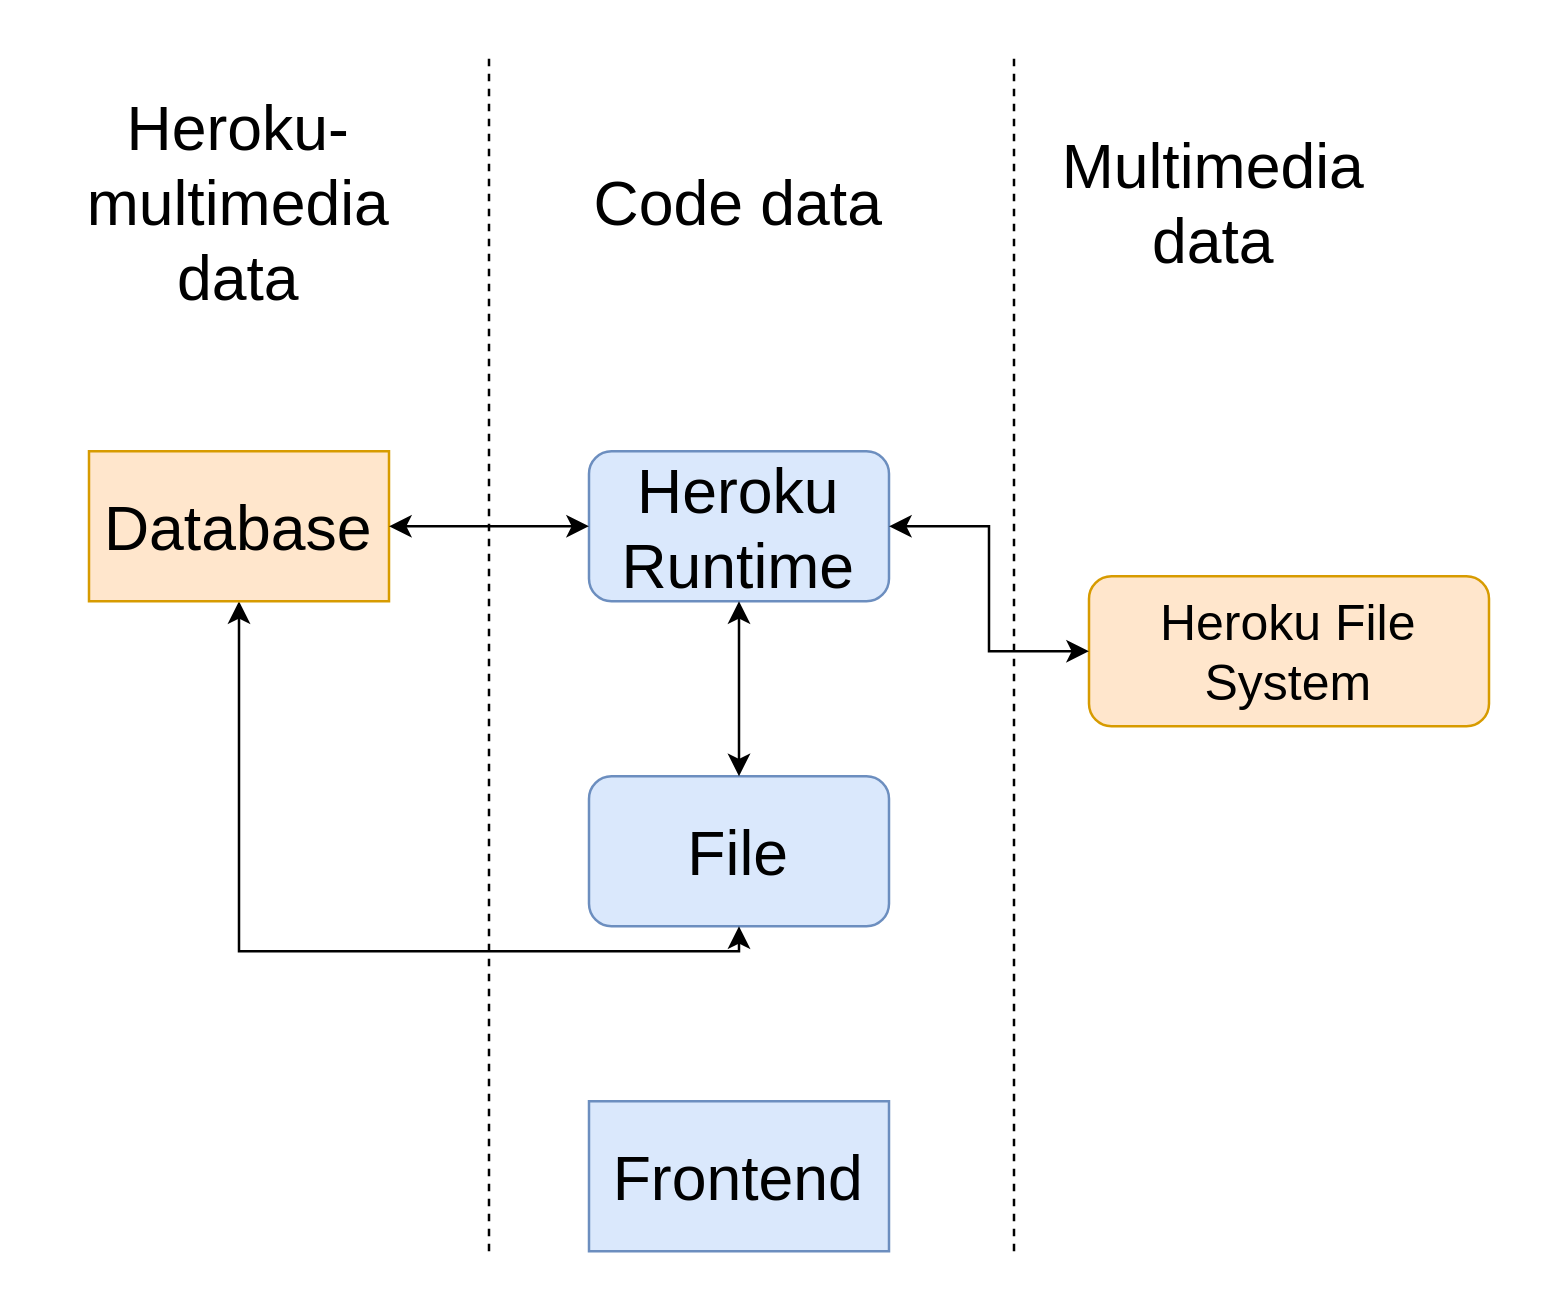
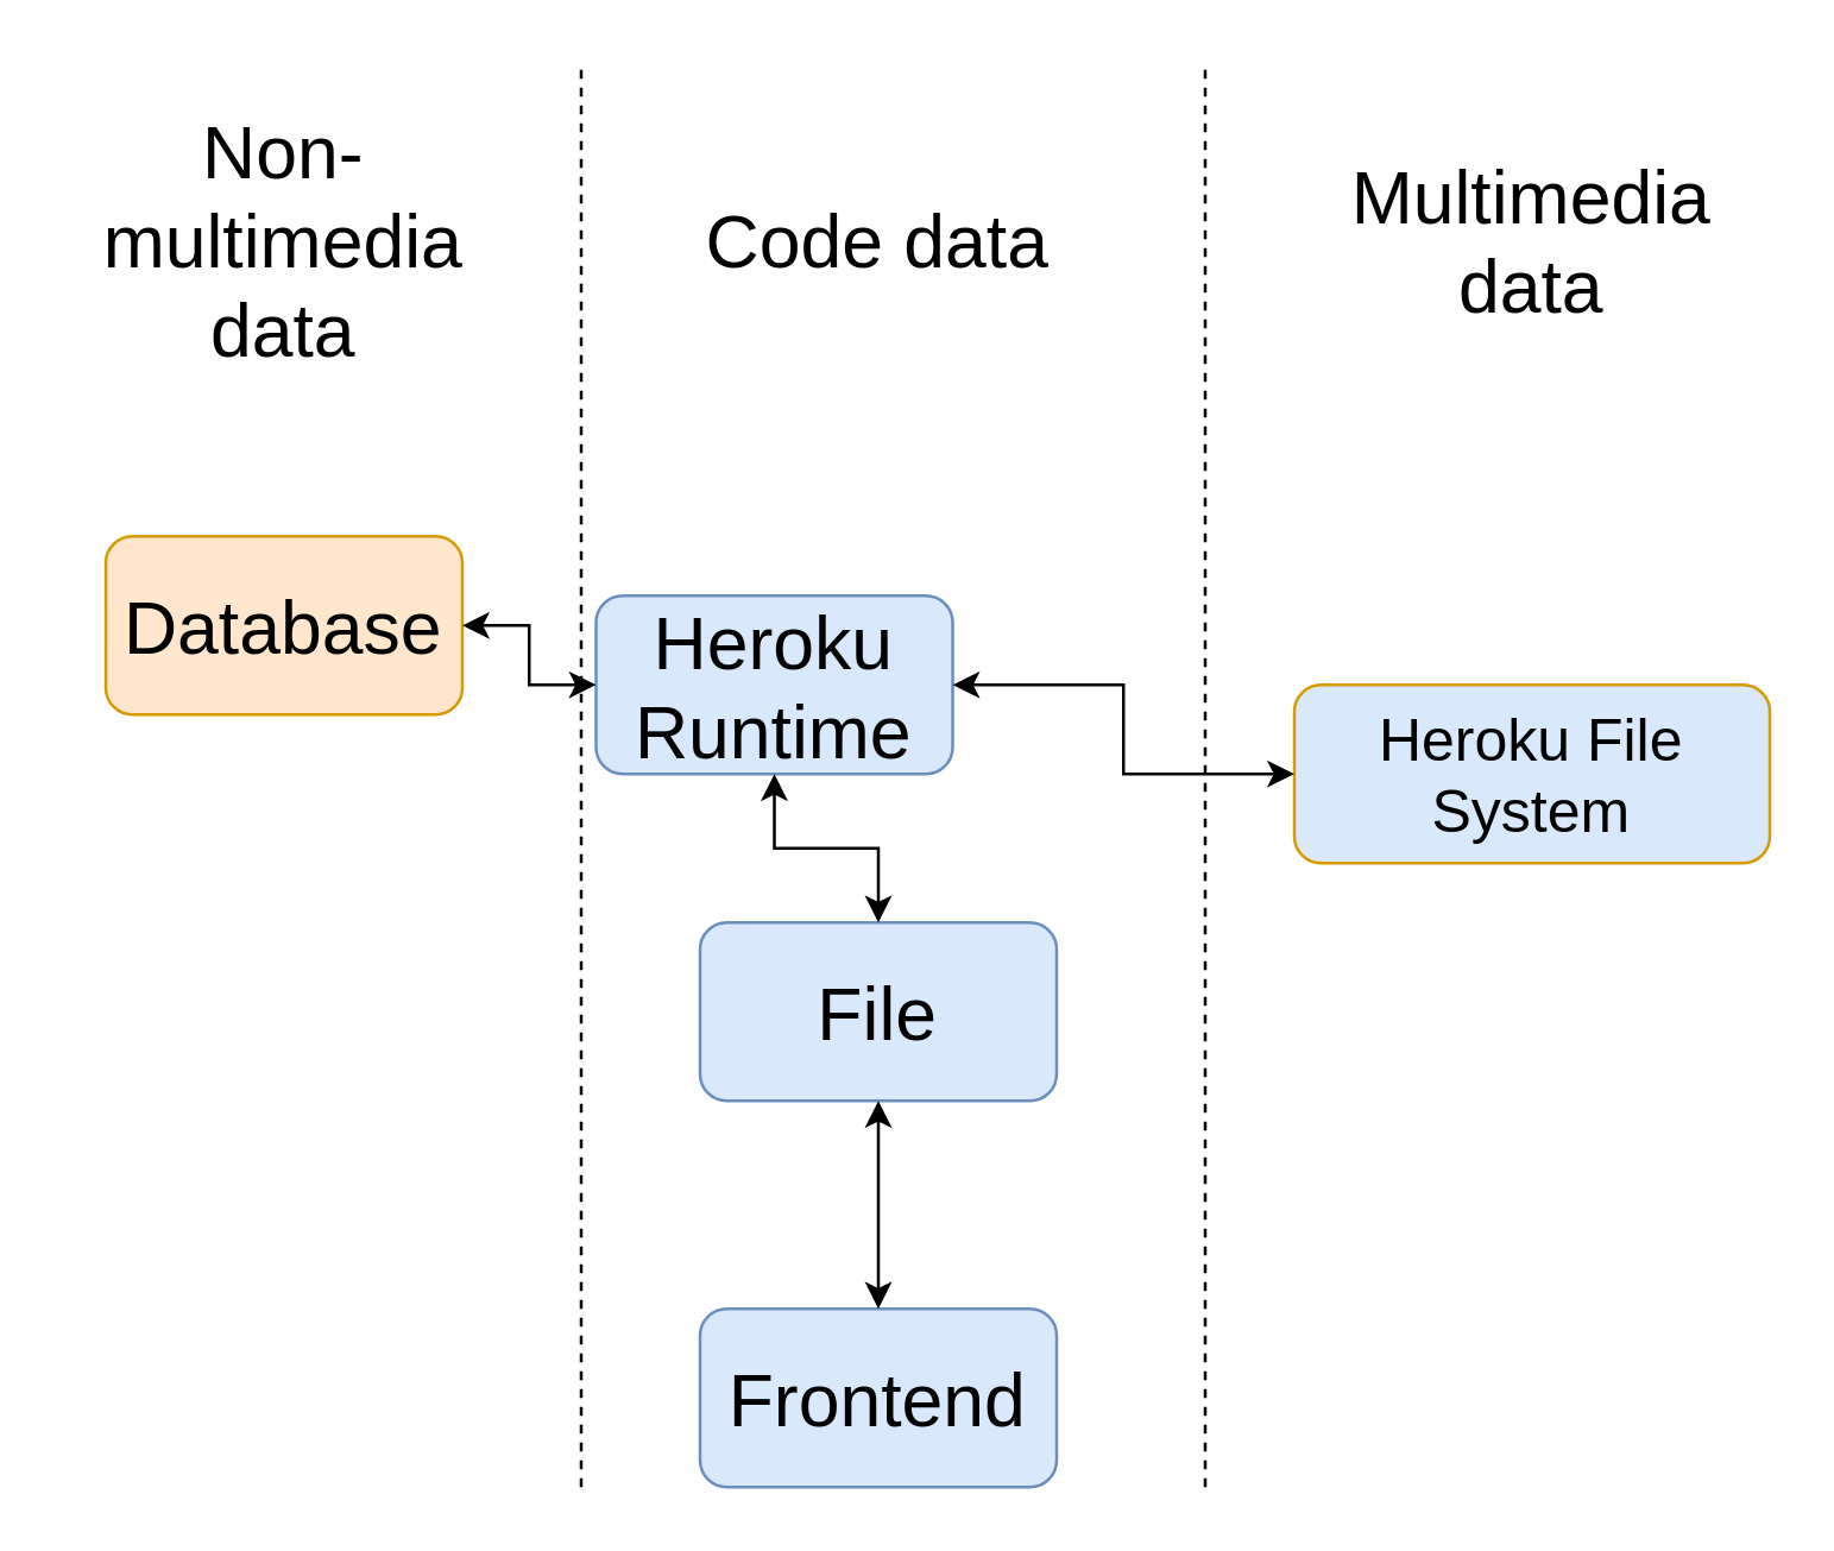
- <mxCell id="11" value="&lt;font style=&quot;font-size: 25px&quot;&gt;Heroku-multimedia data&lt;/font&gt;" style="text;html=1;strokeColor=none;fillColor=none;align=center;verticalAlign=middle;whiteSpace=wrap;rounded=0;" vertex="1" parent="1"><mxGeometry x="20" y="40" width="150" height="80" as="geometry" /></mxCell>
+ <mxCell id="11" value="&lt;font style=&quot;font-size: 25px&quot;&gt;Non-multimedia data&lt;/font&gt;" style="text;html=1;strokeColor=none;fillColor=none;align=center;verticalAlign=middle;whiteSpace=wrap;rounded=0;" vertex="1" parent="1"><mxGeometry x="20" y="40" width="150" height="80" as="geometry" /></mxCell>
- <mxCell id="12" value="&lt;font style=&quot;font-size: 25px&quot;&gt;Multimedia data&lt;/font&gt;" style="text;html=1;strokeColor=none;fillColor=none;align=center;verticalAlign=middle;whiteSpace=wrap;rounded=0;" vertex="1" parent="1"><mxGeometry x="410" y="40" width="150" height="80" as="geometry" /></mxCell>
+ <mxCell id="12" value="&lt;font style=&quot;font-size: 25px&quot;&gt;Multimedia data&lt;/font&gt;" style="text;html=1;strokeColor=none;fillColor=none;align=center;verticalAlign=middle;whiteSpace=wrap;rounded=0;" vertex="1" parent="1"><mxGeometry x="440" y="40" width="150" height="80" as="geometry" /></mxCell>
- <mxCell id="9" value="&lt;font style=&quot;font-size: 25px&quot;&gt;Database&lt;/font&gt;" style="whiteSpace=wrap;html=1;fillColor=#ffe6cc;strokeColor=#d79b00;rounded=0;" vertex="1" parent="1"><mxGeometry x="35" y="180" width="120" height="60" as="geometry" /></mxCell>
+ <mxCell id="9" value="&lt;font style=&quot;font-size: 25px&quot;&gt;Database&lt;/font&gt;" style="rounded=1;whiteSpace=wrap;html=1;fillColor=#ffe6cc;strokeColor=#d79b00;" vertex="1" parent="1"><mxGeometry x="35" y="180" width="120" height="60" as="geometry" /></mxCell>
- <mxCell id="2" value="&lt;font style=&quot;font-size: 25px&quot;&gt;Heroku Runtime&lt;/font&gt;" style="rounded=1;whiteSpace=wrap;html=1;fillColor=#dae8fc;strokeColor=#6c8ebf;" vertex="1" parent="1"><mxGeometry x="235" y="180" width="120" height="60" as="geometry" /></mxCell>
+ <mxCell id="2" value="&lt;font style=&quot;font-size: 25px&quot;&gt;Heroku Runtime&lt;/font&gt;" style="rounded=1;whiteSpace=wrap;html=1;fillColor=#dae8fc;strokeColor=#6c8ebf;" vertex="1" parent="1"><mxGeometry x="200" y="200" width="120" height="60" as="geometry" /></mxCell>
- <mxCell id="4" value="&lt;font style=&quot;font-size: 20px&quot;&gt;Heroku File System&lt;/font&gt;" style="rounded=1;whiteSpace=wrap;html=1;fillColor=#ffe6cc;strokeColor=#d79b00;" vertex="1" parent="1"><mxGeometry x="435" y="230" width="160" height="60" as="geometry" /></mxCell>
+ <mxCell id="4" value="&lt;font style=&quot;font-size: 20px&quot;&gt;Heroku File System&lt;/font&gt;" style="rounded=1;whiteSpace=wrap;html=1;fillColor=#dae8fc;strokeColor=#d79b00;" vertex="1" parent="1"><mxGeometry x="435" y="230" width="160" height="60" as="geometry" /></mxCell>
- <mxCell id="8" value="" style="endArrow=classic;startArrow=classic;html=1;rounded=0;edgeStyle=orthogonalEdgeStyle;exitX=0.5;exitY=1;exitDx=0;exitDy=0;" edge="1" parent="1" source="5" target="9"><mxGeometry width="50" height="50" relative="1" as="geometry"><mxPoint x="515" y="370" as="sourcePoint" /><mxPoint x="565" y="320" as="targetPoint" /></mxGeometry></mxCell>
+ <mxCell id="8" value="" style="endArrow=classic;startArrow=classic;html=1;rounded=0;edgeStyle=orthogonalEdgeStyle;exitX=0.5;exitY=1;exitDx=0;exitDy=0;entryX=0.5;entryY=0;entryDx=0;entryDy=0;" edge="1" parent="1" source="5" target="3"><mxGeometry width="50" height="50" relative="1" as="geometry"><mxPoint x="515" y="370" as="sourcePoint" /><mxPoint x="565" y="320" as="targetPoint" /></mxGeometry></mxCell>
- <mxCell id="3" value="&lt;font style=&quot;font-size: 25px&quot;&gt;Frontend&lt;/font&gt;" style="whiteSpace=wrap;html=1;fillColor=#dae8fc;strokeColor=#6c8ebf;rounded=0;" vertex="1" parent="1"><mxGeometry x="235" y="440" width="120" height="60" as="geometry" /></mxCell>
+ <mxCell id="3" value="&lt;font style=&quot;font-size: 25px&quot;&gt;Frontend&lt;/font&gt;" style="rounded=1;whiteSpace=wrap;html=1;fillColor=#dae8fc;strokeColor=#6c8ebf;" vertex="1" parent="1"><mxGeometry x="235" y="440" width="120" height="60" as="geometry" /></mxCell>
